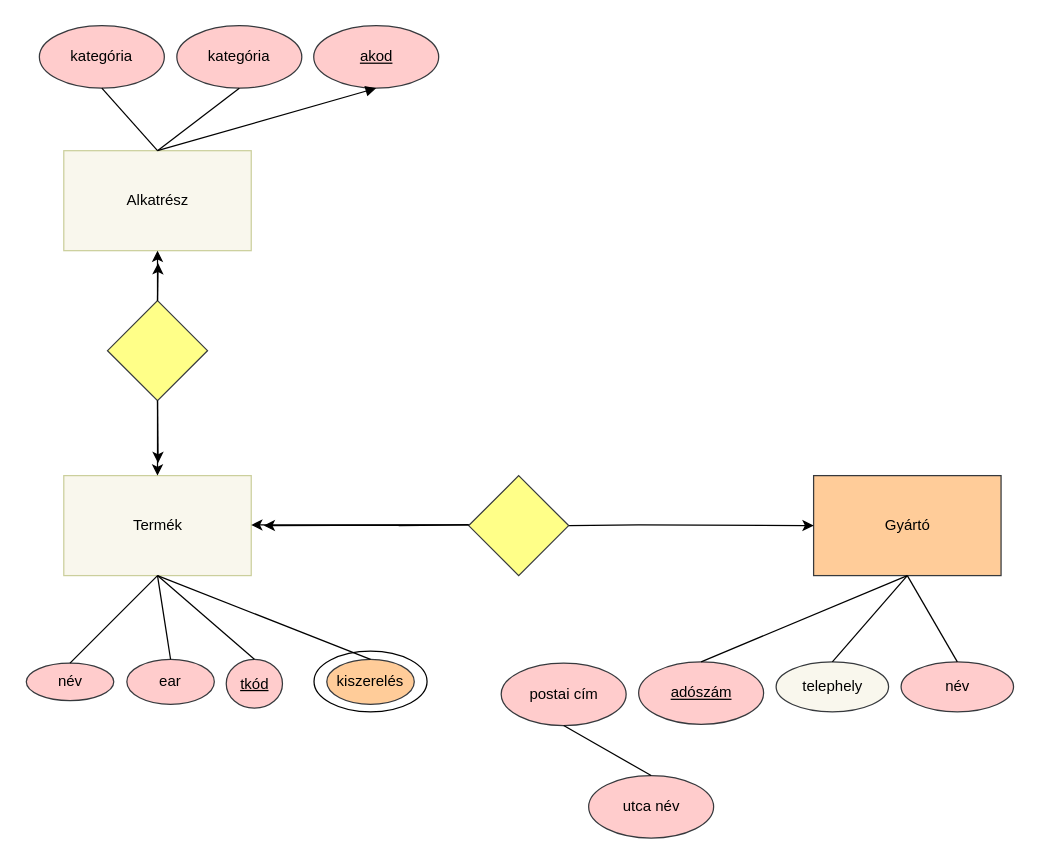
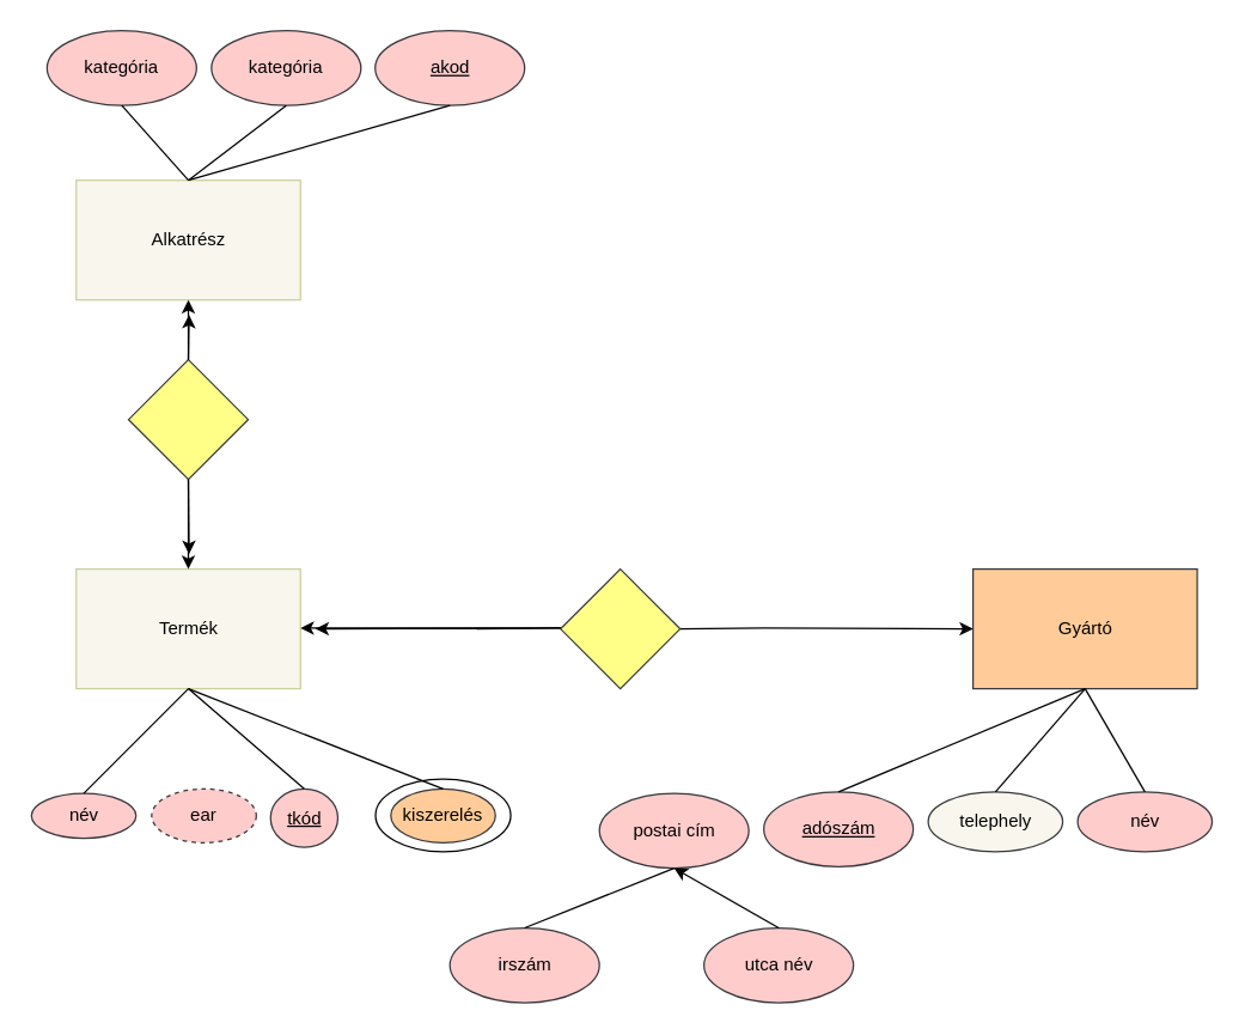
- <mxCell id="37" value="" style="endArrow=block;html=1;rounded=0;exitX=0.5;exitY=0;exitDx=0;exitDy=0;entryX=0.5;entryY=1;entryDx=0;entryDy=0;" edge="1" parent="1" source="27" target="34"><mxGeometry width="50" height="50" relative="1" as="geometry"><mxPoint x="601" y="350" as="sourcePoint" /><mxPoint x="651" y="300" as="targetPoint" /></mxGeometry></mxCell>
+ <mxCell id="37" value="" style="endArrow=none;html=1;rounded=0;exitX=0.5;exitY=0;exitDx=0;exitDy=0;entryX=0.5;entryY=1;entryDx=0;entryDy=0;" edge="1" parent="1" source="27" target="34"><mxGeometry width="50" height="50" relative="1" as="geometry"><mxPoint x="601" y="350" as="sourcePoint" /><mxPoint x="651" y="300" as="targetPoint" /></mxGeometry></mxCell>
- <mxCell id="15" value="" style="endArrow=none;html=1;rounded=0;exitX=0.5;exitY=0;exitDx=0;exitDy=0;entryX=0.5;entryY=1;entryDx=0;entryDy=0;" edge="1" parent="1" source="9" target="2"><mxGeometry width="50" height="50" relative="1" as="geometry"><mxPoint x="390.54" y="580" as="sourcePoint" /><mxPoint x="440.54" y="530" as="targetPoint" /></mxGeometry></mxCell>
- <mxCell id="9" value="ear" style="ellipse;whiteSpace=wrap;html=1;fillColor=#ffcccc;strokeColor=#36393d;" vertex="1" parent="1"><mxGeometry x="101" y="527" width="70" height="36" as="geometry" /></mxCell>
+ <mxCell id="9" value="ear" style="ellipse;whiteSpace=wrap;html=1;fillColor=#ffcccc;strokeColor=#36393d;dashed=1;" vertex="1" parent="1"><mxGeometry x="101" y="527" width="70" height="36" as="geometry" /></mxCell>
- <mxCell id="24" value="" style="endArrow=none;html=1;rounded=0;entryX=0.5;entryY=1;entryDx=0;entryDy=0;exitX=0.5;exitY=0;exitDx=0;exitDy=0;" edge="1" parent="1" source="21" target="20"><mxGeometry width="50" height="50" relative="1" as="geometry"><mxPoint x="490.54" y="770" as="sourcePoint" /><mxPoint x="540.54" y="720" as="targetPoint" /></mxGeometry></mxCell>
+ <mxCell id="24" value="" style="endArrow=classic;html=1;rounded=0;entryX=0.5;entryY=1;entryDx=0;entryDy=0;exitX=0.5;exitY=0;exitDx=0;exitDy=0;" edge="1" parent="1" source="21" target="20"><mxGeometry width="50" height="50" relative="1" as="geometry"><mxPoint x="490.54" y="770" as="sourcePoint" /><mxPoint x="540.54" y="720" as="targetPoint" /></mxGeometry></mxCell>
+ <mxCell id="23" value="" style="endArrow=none;html=1;rounded=0;exitX=0.5;exitY=0;exitDx=0;exitDy=0;entryX=0.5;entryY=1;entryDx=0;entryDy=0;" edge="1" parent="1" source="22" target="20"><mxGeometry width="50" height="50" relative="1" as="geometry"><mxPoint x="440.54" y="580" as="sourcePoint" /><mxPoint x="490.54" y="530" as="targetPoint" /></mxGeometry></mxCell>
+ <mxCell id="22" value="irszám" style="ellipse;whiteSpace=wrap;html=1;fillColor=#ffcccc;strokeColor=#36393d;" vertex="1" parent="1"><mxGeometry x="300.54" y="620" width="100" height="50" as="geometry" /></mxCell>
